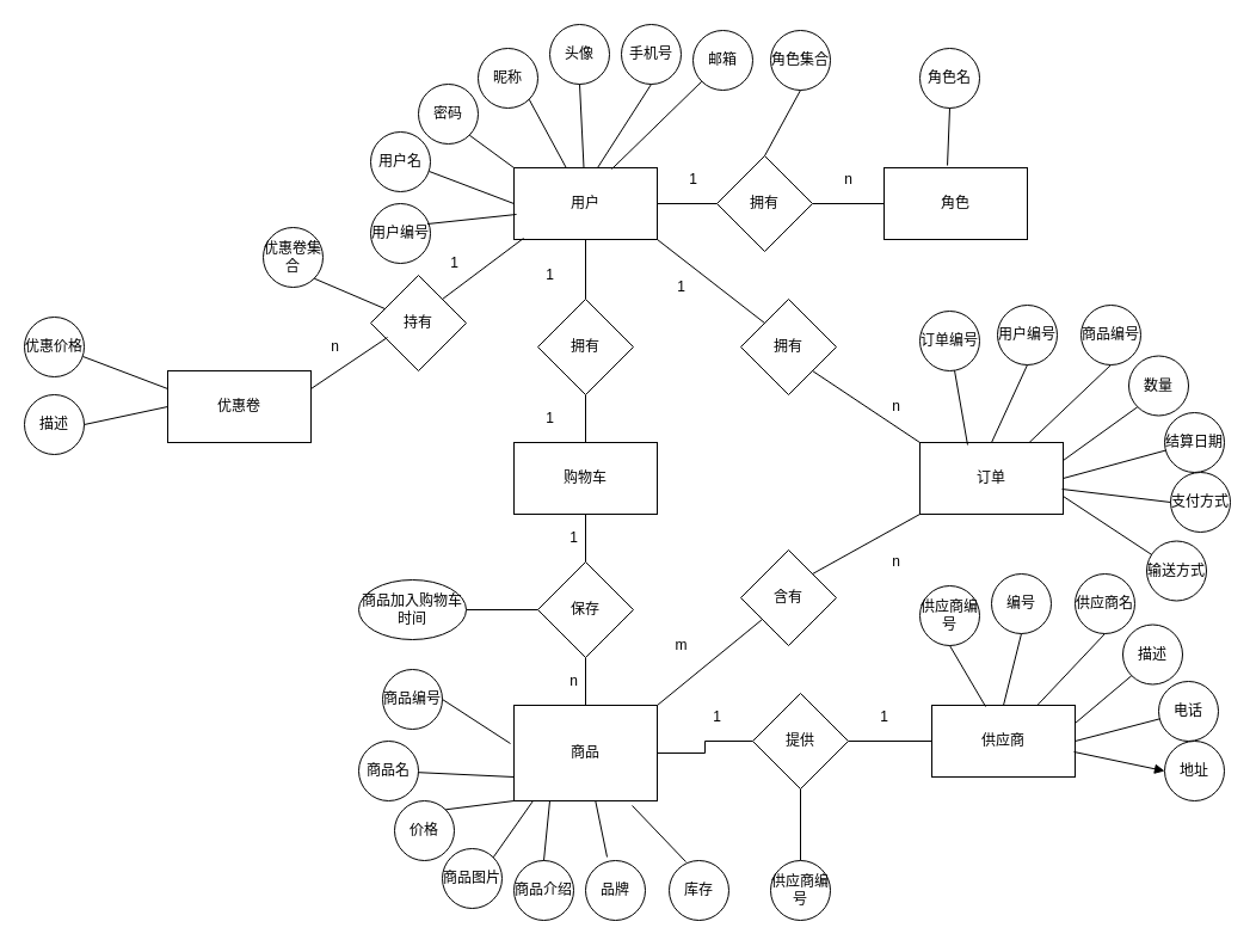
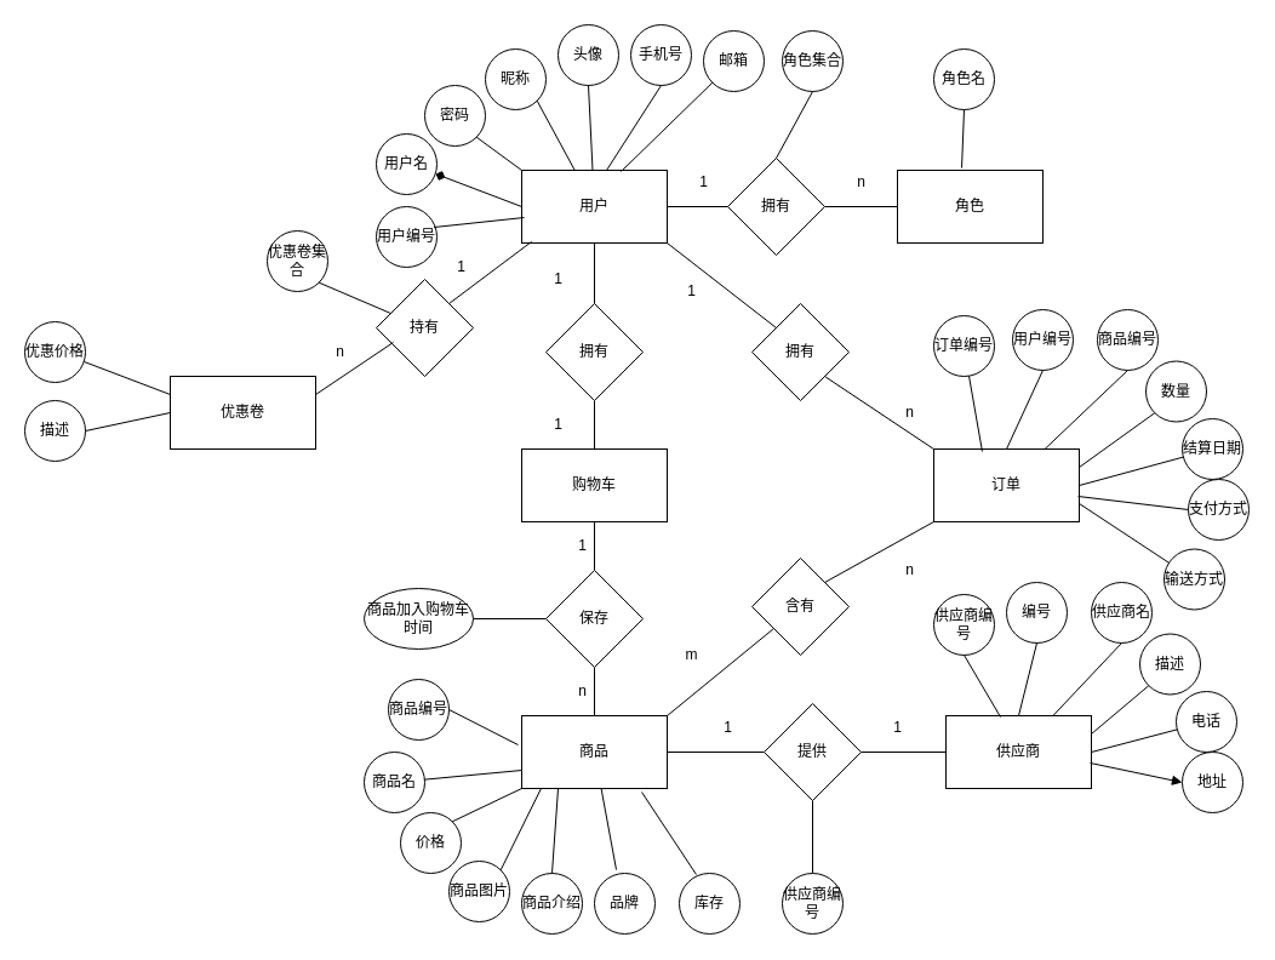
- <mxCell id="96" value="" style="endArrow=none;html=1;rounded=0;entryX=0.98;entryY=0.66;entryDx=0;entryDy=0;entryPerimeter=0;exitX=0;exitY=0.5;exitDx=0;exitDy=0;" parent="1" source="3" target="40" edge="1"><mxGeometry width="50" height="50" relative="1" as="geometry"><mxPoint x="420" y="290" as="sourcePoint" /><mxPoint x="470" y="240" as="targetPoint" /></mxGeometry></mxCell>
+ <mxCell id="96" value="" style="endArrow=diamond;html=1;rounded=0;entryX=0.98;entryY=0.66;entryDx=0;entryDy=0;entryPerimeter=0;exitX=0;exitY=0.5;exitDx=0;exitDy=0;" parent="1" source="3" target="40" edge="1"><mxGeometry width="50" height="50" relative="1" as="geometry"><mxPoint x="420" y="290" as="sourcePoint" /><mxPoint x="470" y="240" as="targetPoint" /></mxGeometry></mxCell>
- <mxCell id="18" value="商品" style="whiteSpace=wrap;html=1;" parent="1" vertex="1"><mxGeometry x="430" y="590" width="120" height="80" as="geometry" /></mxCell>
+ <mxCell id="18" value="商品" style="whiteSpace=wrap;html=1;" parent="1" vertex="1"><mxGeometry x="430" y="590" width="120" height="60" as="geometry" /></mxCell>
